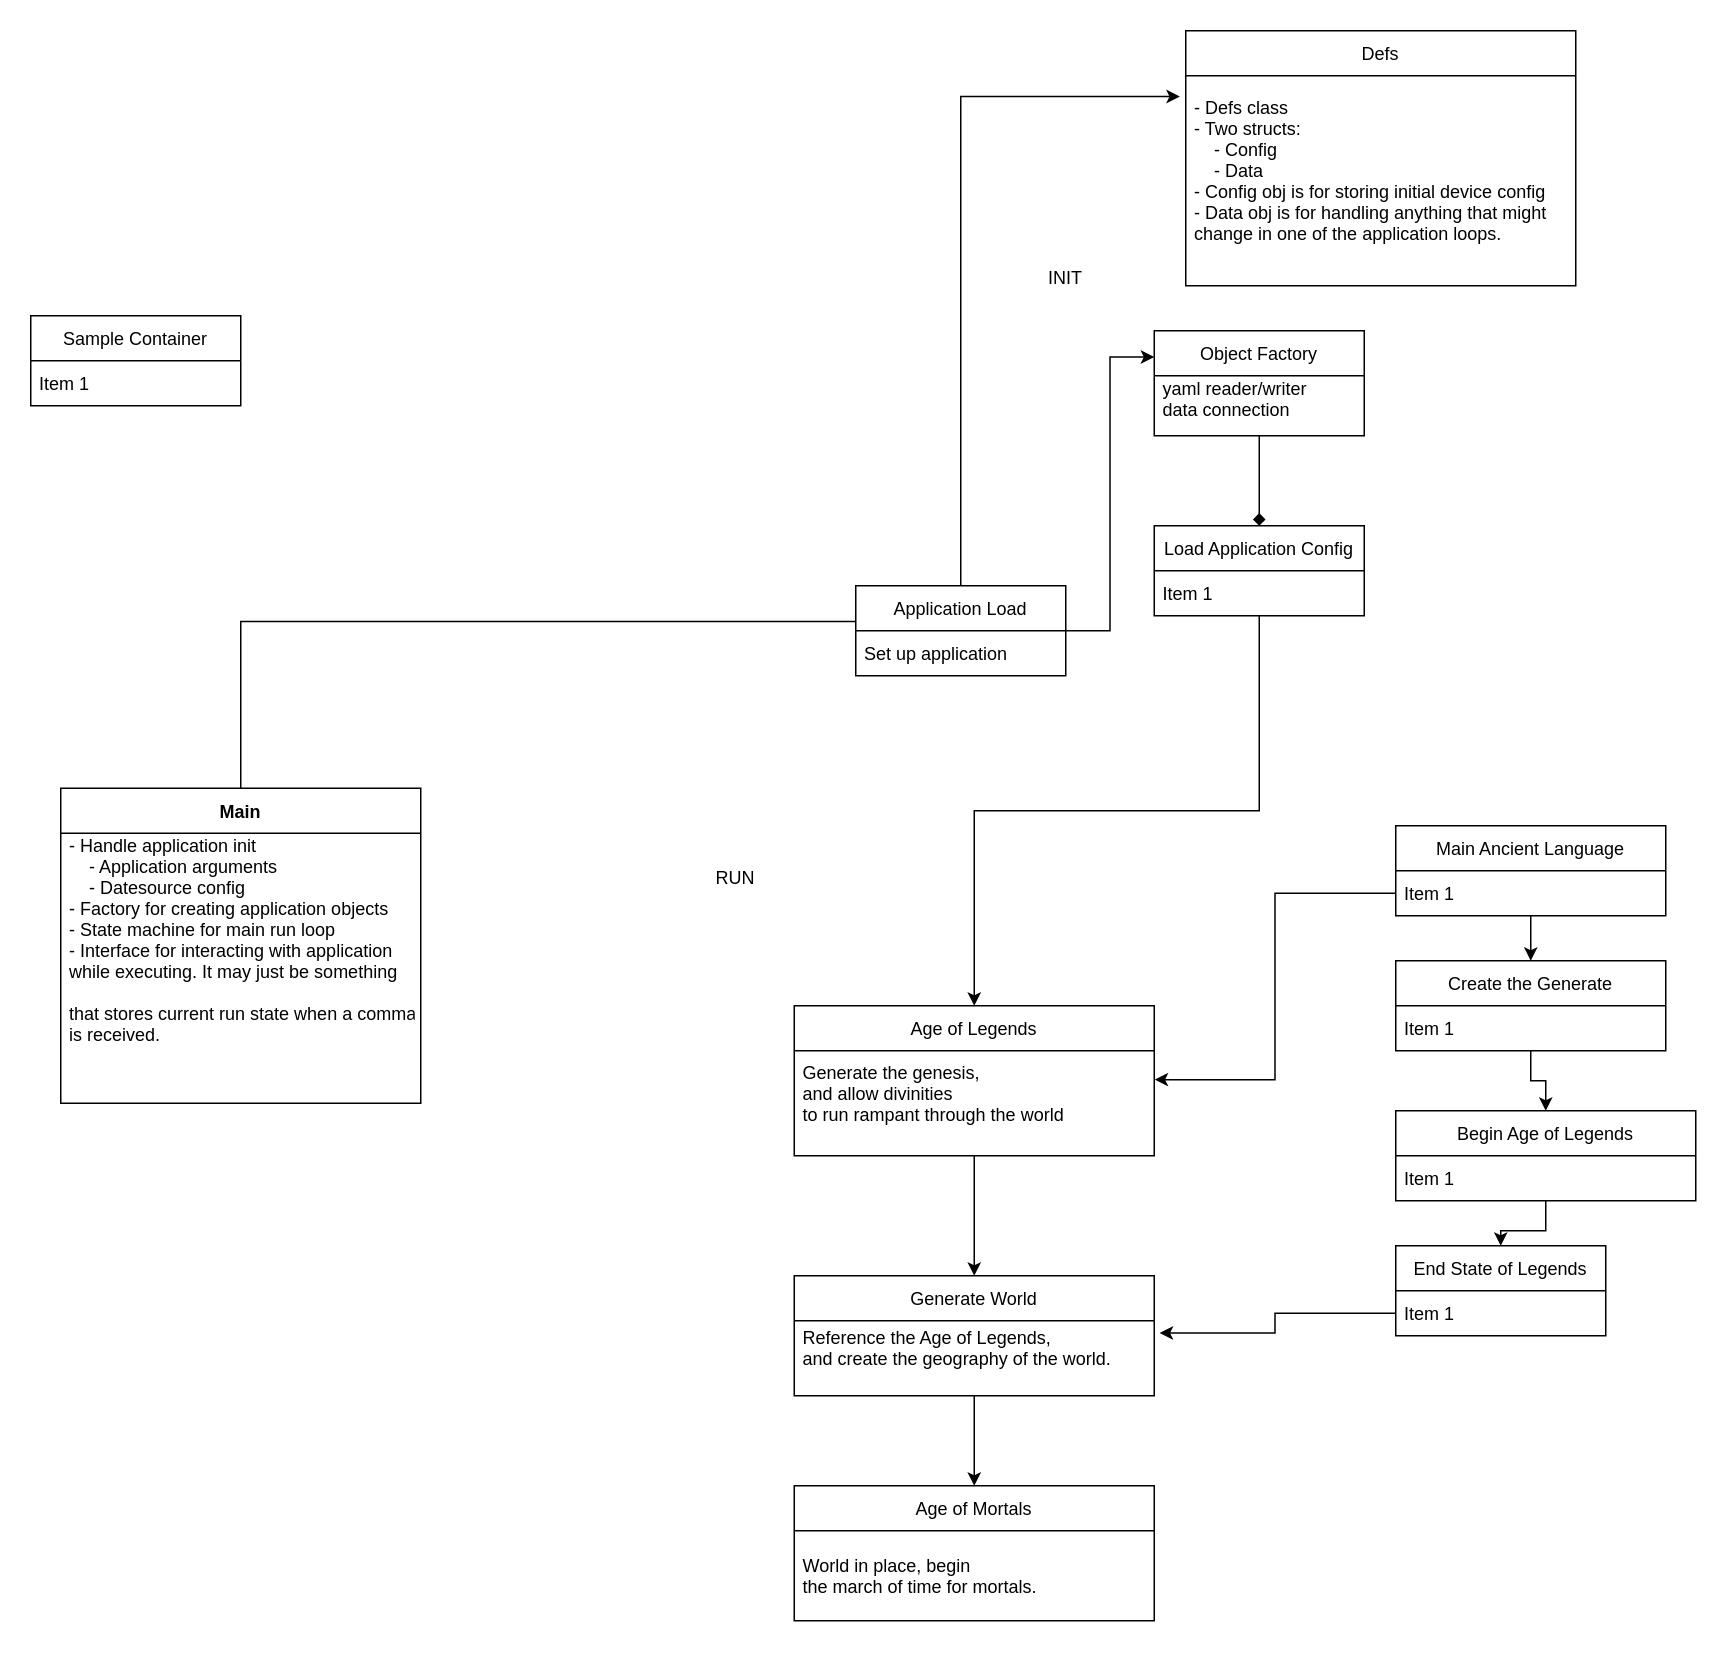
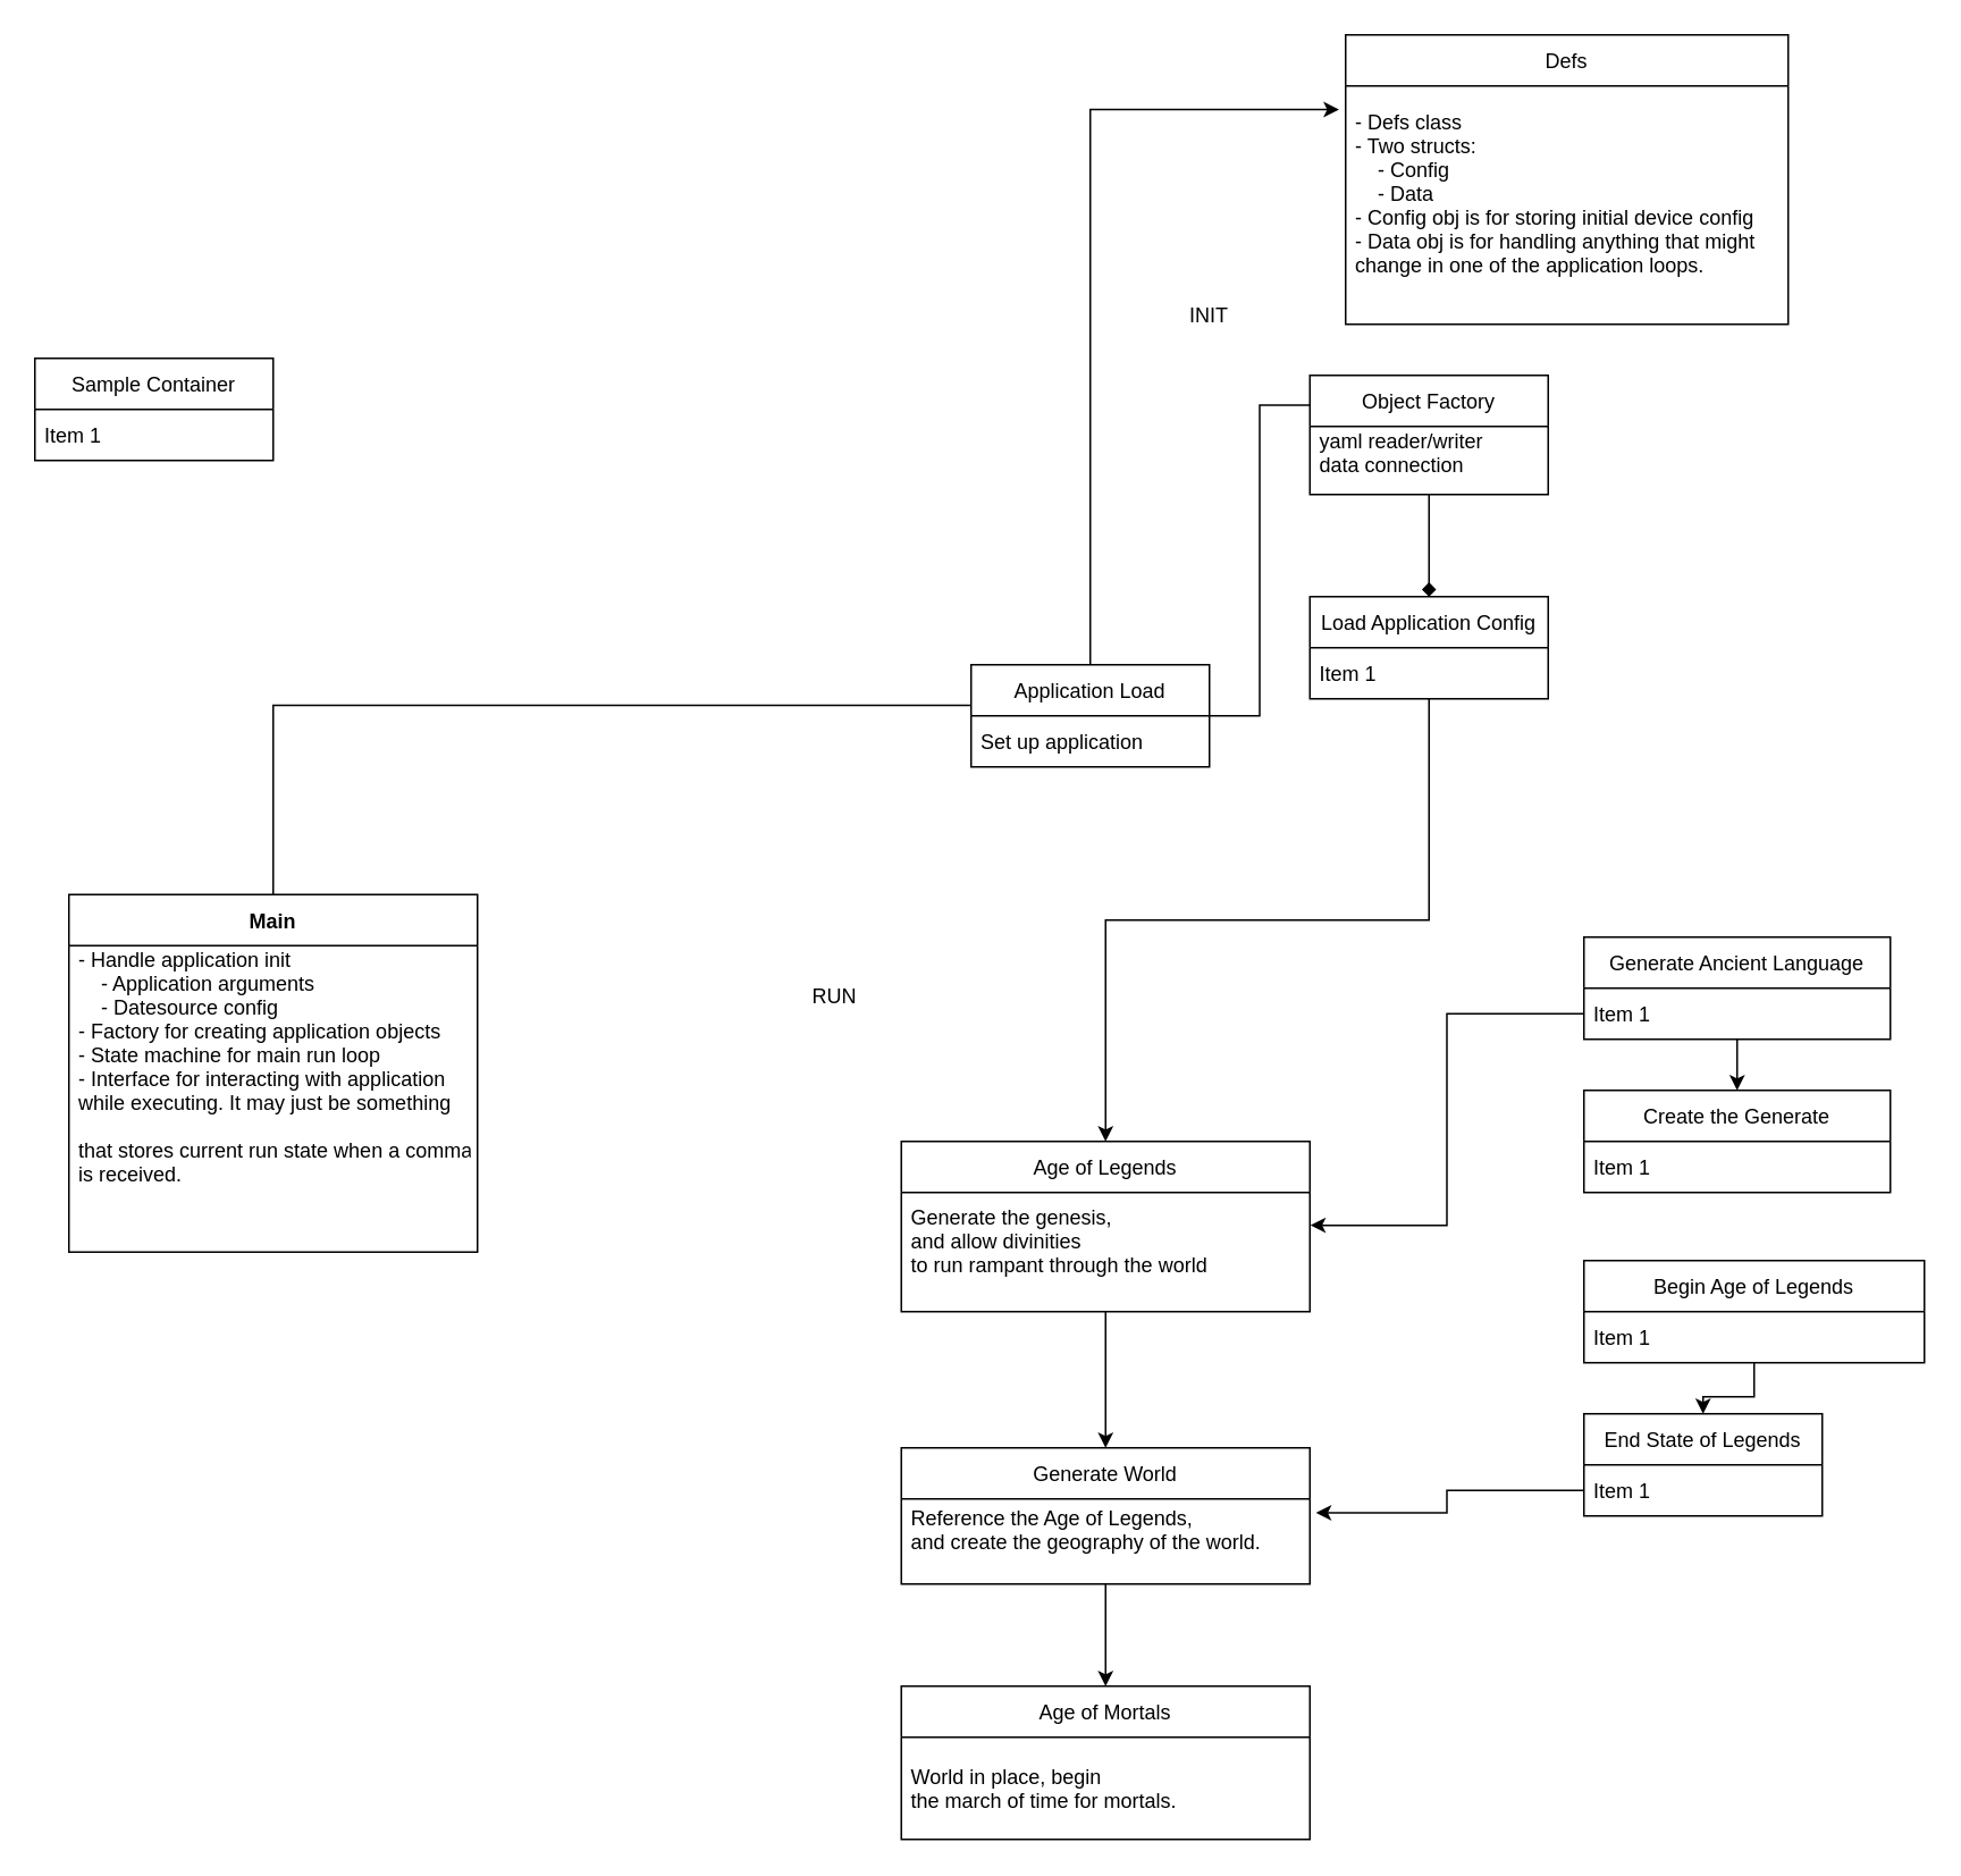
- <mxCell id="28" style="edgeStyle=orthogonalEdgeStyle;rounded=0;orthogonalLoop=1;jettySize=auto;html=1;entryX=0;entryY=0.25;entryDx=0;entryDy=0;" edge="1" parent="1" source="30" target="33"><mxGeometry relative="1" as="geometry" /></mxCell>
+ <mxCell id="28" style="edgeStyle=orthogonalEdgeStyle;rounded=0;orthogonalLoop=1;jettySize=auto;html=1;entryX=0;entryY=0.25;entryDx=0;entryDy=0;endArrow=none;" edge="1" parent="1" source="30" target="33"><mxGeometry relative="1" as="geometry" /></mxCell>
- <mxCell id="19" value="Main Ancient Language" style="swimlane;fontStyle=0;childLayout=stackLayout;horizontal=1;startSize=30;horizontalStack=0;resizeParent=1;resizeParentMax=0;resizeLast=0;collapsible=1;marginBottom=0;" vertex="1" parent="1"><mxGeometry x="930" y="550" width="180" height="60" as="geometry" /></mxCell>
+ <mxCell id="19" value="Generate Ancient Language" style="swimlane;fontStyle=0;childLayout=stackLayout;horizontal=1;startSize=30;horizontalStack=0;resizeParent=1;resizeParentMax=0;resizeLast=0;collapsible=1;marginBottom=0;" vertex="1" parent="1"><mxGeometry x="930" y="550" width="180" height="60" as="geometry" /></mxCell>
- <mxCell id="15" style="edgeStyle=orthogonalEdgeStyle;rounded=0;orthogonalLoop=1;jettySize=auto;html=1;" edge="1" parent="1" source="16" target="23"><mxGeometry relative="1" as="geometry" /></mxCell>
